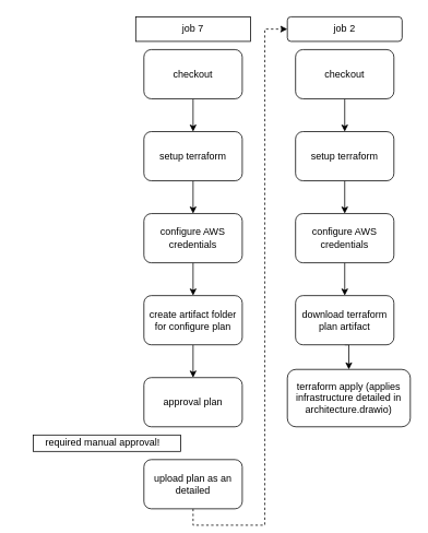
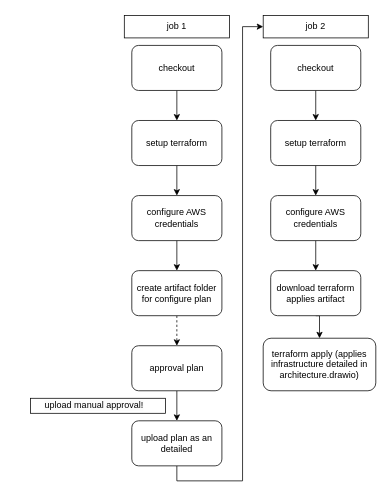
- <mxCell id="16" value="job 7" style="rounded=0;whiteSpace=wrap;html=1;" vertex="1" parent="1"><mxGeometry x="165" y="20" width="140" height="30" as="geometry" /></mxCell>
+ <mxCell id="16" value="job 1" style="rounded=0;whiteSpace=wrap;html=1;" vertex="1" parent="1"><mxGeometry x="165" y="20" width="140" height="30" as="geometry" /></mxCell>
- <mxCell id="17" value="job 2" style="whiteSpace=wrap;html=1;rounded=1;" vertex="1" parent="1"><mxGeometry x="350" y="20" width="140" height="30" as="geometry" /></mxCell>
+ <mxCell id="17" value="job 2" style="rounded=0;whiteSpace=wrap;html=1;" vertex="1" parent="1"><mxGeometry x="350" y="20" width="140" height="30" as="geometry" /></mxCell>
- <mxCell id="12" style="edgeStyle=orthogonalEdgeStyle;rounded=0;orthogonalLoop=1;jettySize=auto;html=1;exitX=0.5;exitY=1;exitDx=0;exitDy=0;entryX=0;entryY=0.5;entryDx=0;entryDy=0;dashed=1;" edge="1" parent="1" source="13" target="17"><mxGeometry relative="1" as="geometry"><mxPoint x="250" y="680" as="targetPoint" /></mxGeometry></mxCell>
+ <mxCell id="12" style="edgeStyle=orthogonalEdgeStyle;rounded=0;orthogonalLoop=1;jettySize=auto;html=1;exitX=0.5;exitY=1;exitDx=0;exitDy=0;entryX=0;entryY=0.5;entryDx=0;entryDy=0;" edge="1" parent="1" source="13" target="17"><mxGeometry relative="1" as="geometry"><mxPoint x="250" y="680" as="targetPoint" /></mxGeometry></mxCell>
- <mxCell id="25" value="download terraform plan artifact" style="rounded=1;whiteSpace=wrap;html=1;" vertex="1" parent="1"><mxGeometry x="360" y="360" width="120" height="60" as="geometry" /></mxCell>
+ <mxCell id="25" value="download terraform applies artifact" style="rounded=1;whiteSpace=wrap;html=1;" vertex="1" parent="1"><mxGeometry x="360" y="360" width="120" height="60" as="geometry" /></mxCell>
- <mxCell id="8" style="edgeStyle=orthogonalEdgeStyle;rounded=0;orthogonalLoop=1;jettySize=auto;html=1;exitX=0.5;exitY=1;exitDx=0;exitDy=0;" edge="1" parent="1" source="9" target="11"><mxGeometry relative="1" as="geometry" /></mxCell>
+ <mxCell id="8" style="edgeStyle=orthogonalEdgeStyle;rounded=0;orthogonalLoop=1;jettySize=auto;html=1;exitX=0.5;exitY=1;exitDx=0;exitDy=0;dashed=1;" edge="1" parent="1" source="9" target="11"><mxGeometry relative="1" as="geometry" /></mxCell>
- <mxCell id="15" value="&#10;&lt;br style=&quot;--tw-border-spacing-x: 0; --tw-border-spacing-y: 0; --tw-translate-x: 0; --tw-translate-y: 0; --tw-rotate: 0; --tw-skew-x: 0; --tw-skew-y: 0; --tw-scale-x: 1; --tw-scale-y: 1; --tw-pan-x: ; --tw-pan-y: ; --tw-pinch-zoom: ; --tw-scroll-snap-strictness: proximity; --tw-ordinal: ; --tw-slashed-zero: ; --tw-numeric-figure: ; --tw-numeric-spacing: ; --tw-numeric-fraction: ; --tw-ring-inset: ; --tw-ring-offset-width: 0px; --tw-ring-offset-color: #fff; --tw-ring-color: rgb(59 130 246 / 0.5); --tw-ring-offset-shadow: 0 0 #0000; --tw-ring-shadow: 0 0 #0000; --tw-shadow: 0 0 #0000; --tw-shadow-colored: 0 0 #0000; --tw-blur: ; --tw-brightness: ; --tw-contrast: ; --tw-grayscale: ; --tw-hue-rotate: ; --tw-invert: ; --tw-saturate: ; --tw-sepia: ; --tw-drop-shadow: ; --tw-backdrop-blur: ; --tw-backdrop-brightness: ; --tw-backdrop-contrast: ; --tw-backdrop-grayscale: ; --tw-backdrop-hue-rotate: ; --tw-backdrop-invert: ; --tw-backdrop-opacity: ; --tw-backdrop-saturate: ; --tw-backdrop-sepia: ; border-color: var(--border-color); color: rgb(0, 0, 0); font-family: Helvetica; font-size: 12px; font-style: normal; font-variant-ligatures: normal; font-variant-caps: normal; font-weight: 400; letter-spacing: normal; orphans: 2; text-align: center; text-indent: 0px; text-transform: none; widows: 2; word-spacing: 0px; -webkit-text-stroke-width: 0px; background-color: rgb(251, 251, 251); text-decoration-thickness: initial; text-decoration-style: initial; text-decoration-color: initial;&quot;&gt;&lt;span style=&quot;--tw-border-spacing-x: 0; --tw-border-spacing-y: 0; --tw-translate-x: 0; --tw-translate-y: 0; --tw-rotate: 0; --tw-skew-x: 0; --tw-skew-y: 0; --tw-scale-x: 1; --tw-scale-y: 1; --tw-pan-x: ; --tw-pan-y: ; --tw-pinch-zoom: ; --tw-scroll-snap-strictness: proximity; --tw-ordinal: ; --tw-slashed-zero: ; --tw-numeric-figure: ; --tw-numeric-spacing: ; --tw-numeric-fraction: ; --tw-ring-inset: ; --tw-ring-offset-width: 0px; --tw-ring-offset-color: #fff; --tw-ring-color: rgb(59 130 246 / 0.5); --tw-ring-offset-shadow: 0 0 #0000; --tw-ring-shadow: 0 0 #0000; --tw-shadow: 0 0 #0000; --tw-shadow-colored: 0 0 #0000; --tw-blur: ; --tw-brightness: ; --tw-contrast: ; --tw-grayscale: ; --tw-hue-rotate: ; --tw-invert: ; --tw-saturate: ; --tw-sepia: ; --tw-drop-shadow: ; --tw-backdrop-blur: ; --tw-backdrop-brightness: ; --tw-backdrop-contrast: ; --tw-backdrop-grayscale: ; --tw-backdrop-hue-rotate: ; --tw-backdrop-invert: ; --tw-backdrop-opacity: ; --tw-backdrop-saturate: ; --tw-backdrop-sepia: ; border-color: var(--border-color); color: rgb(0, 0, 0); font-family: Helvetica; font-size: 12px; font-style: normal; font-variant-ligatures: normal; font-variant-caps: normal; font-weight: 400; letter-spacing: normal; orphans: 2; text-align: center; text-indent: 0px; text-transform: none; widows: 2; word-spacing: 0px; -webkit-text-stroke-width: 0px; text-decoration-thickness: initial; text-decoration-style: initial; text-decoration-color: initial; background-color: rgb(251, 251, 251); float: none; display: inline !important;&quot;&gt;required manual approval!&lt;/span&gt;&lt;br style=&quot;--tw-border-spacing-x: 0; --tw-border-spacing-y: 0; --tw-translate-x: 0; --tw-translate-y: 0; --tw-rotate: 0; --tw-skew-x: 0; --tw-skew-y: 0; --tw-scale-x: 1; --tw-scale-y: 1; --tw-pan-x: ; --tw-pan-y: ; --tw-pinch-zoom: ; --tw-scroll-snap-strictness: proximity; --tw-ordinal: ; --tw-slashed-zero: ; --tw-numeric-figure: ; --tw-numeric-spacing: ; --tw-numeric-fraction: ; --tw-ring-inset: ; --tw-ring-offset-width: 0px; --tw-ring-offset-color: #fff; --tw-ring-color: rgb(59 130 246 / 0.5); --tw-ring-offset-shadow: 0 0 #0000; --tw-ring-shadow: 0 0 #0000; --tw-shadow: 0 0 #0000; --tw-shadow-colored: 0 0 #0000; --tw-blur: ; --tw-brightness: ; --tw-contrast: ; --tw-grayscale: ; --tw-hue-rotate: ; --tw-invert: ; --tw-saturate: ; --tw-sepia: ; --tw-drop-shadow: ; --tw-backdrop-blur: ; --tw-backdrop-brightness: ; --tw-backdrop-contrast: ; --tw-backdrop-grayscale: ; --tw-backdrop-hue-rotate: ; --tw-backdrop-invert: ; --tw-backdrop-opacity: ; --tw-backdrop-saturate: ; --tw-backdrop-sepia: ; border-color: var(--border-color); color: rgb(0, 0, 0); font-family: Helvetica; font-size: 12px; font-style: normal; font-variant-ligatures: normal; font-variant-caps: normal; font-weight: 400; letter-spacing: normal; orphans: 2; text-align: center; text-indent: 0px; text-transform: none; widows: 2; word-spacing: 0px; -webkit-text-stroke-width: 0px; background-color: rgb(251, 251, 251); text-decoration-thickness: initial; text-decoration-style: initial; text-decoration-color: initial;&quot;&gt;&#10;&#10;" style="text;html=1;strokeColor=none;fillColor=none;align=center;verticalAlign=middle;whiteSpace=wrap;rounded=0;" vertex="1" parent="1"><mxGeometry x="20" y="525" width="210" height="30" as="geometry" /></mxCell>
+ <mxCell id="15" value="&#10;&lt;br style=&quot;--tw-border-spacing-x: 0; --tw-border-spacing-y: 0; --tw-translate-x: 0; --tw-translate-y: 0; --tw-rotate: 0; --tw-skew-x: 0; --tw-skew-y: 0; --tw-scale-x: 1; --tw-scale-y: 1; --tw-pan-x: ; --tw-pan-y: ; --tw-pinch-zoom: ; --tw-scroll-snap-strictness: proximity; --tw-ordinal: ; --tw-slashed-zero: ; --tw-numeric-figure: ; --tw-numeric-spacing: ; --tw-numeric-fraction: ; --tw-ring-inset: ; --tw-ring-offset-width: 0px; --tw-ring-offset-color: #fff; --tw-ring-color: rgb(59 130 246 / 0.5); --tw-ring-offset-shadow: 0 0 #0000; --tw-ring-shadow: 0 0 #0000; --tw-shadow: 0 0 #0000; --tw-shadow-colored: 0 0 #0000; --tw-blur: ; --tw-brightness: ; --tw-contrast: ; --tw-grayscale: ; --tw-hue-rotate: ; --tw-invert: ; --tw-saturate: ; --tw-sepia: ; --tw-drop-shadow: ; --tw-backdrop-blur: ; --tw-backdrop-brightness: ; --tw-backdrop-contrast: ; --tw-backdrop-grayscale: ; --tw-backdrop-hue-rotate: ; --tw-backdrop-invert: ; --tw-backdrop-opacity: ; --tw-backdrop-saturate: ; --tw-backdrop-sepia: ; border-color: var(--border-color); color: rgb(0, 0, 0); font-family: Helvetica; font-size: 12px; font-style: normal; font-variant-ligatures: normal; font-variant-caps: normal; font-weight: 400; letter-spacing: normal; orphans: 2; text-align: center; text-indent: 0px; text-transform: none; widows: 2; word-spacing: 0px; -webkit-text-stroke-width: 0px; background-color: rgb(251, 251, 251); text-decoration-thickness: initial; text-decoration-style: initial; text-decoration-color: initial;&quot;&gt;&lt;span style=&quot;--tw-border-spacing-x: 0; --tw-border-spacing-y: 0; --tw-translate-x: 0; --tw-translate-y: 0; --tw-rotate: 0; --tw-skew-x: 0; --tw-skew-y: 0; --tw-scale-x: 1; --tw-scale-y: 1; --tw-pan-x: ; --tw-pan-y: ; --tw-pinch-zoom: ; --tw-scroll-snap-strictness: proximity; --tw-ordinal: ; --tw-slashed-zero: ; --tw-numeric-figure: ; --tw-numeric-spacing: ; --tw-numeric-fraction: ; --tw-ring-inset: ; --tw-ring-offset-width: 0px; --tw-ring-offset-color: #fff; --tw-ring-color: rgb(59 130 246 / 0.5); --tw-ring-offset-shadow: 0 0 #0000; --tw-ring-shadow: 0 0 #0000; --tw-shadow: 0 0 #0000; --tw-shadow-colored: 0 0 #0000; --tw-blur: ; --tw-brightness: ; --tw-contrast: ; --tw-grayscale: ; --tw-hue-rotate: ; --tw-invert: ; --tw-saturate: ; --tw-sepia: ; --tw-drop-shadow: ; --tw-backdrop-blur: ; --tw-backdrop-brightness: ; --tw-backdrop-contrast: ; --tw-backdrop-grayscale: ; --tw-backdrop-hue-rotate: ; --tw-backdrop-invert: ; --tw-backdrop-opacity: ; --tw-backdrop-saturate: ; --tw-backdrop-sepia: ; border-color: var(--border-color); color: rgb(0, 0, 0); font-family: Helvetica; font-size: 12px; font-style: normal; font-variant-ligatures: normal; font-variant-caps: normal; font-weight: 400; letter-spacing: normal; orphans: 2; text-align: center; text-indent: 0px; text-transform: none; widows: 2; word-spacing: 0px; -webkit-text-stroke-width: 0px; text-decoration-thickness: initial; text-decoration-style: initial; text-decoration-color: initial; background-color: rgb(251, 251, 251); float: none; display: inline !important;&quot;&gt;upload manual approval!&lt;/span&gt;&lt;br style=&quot;--tw-border-spacing-x: 0; --tw-border-spacing-y: 0; --tw-translate-x: 0; --tw-translate-y: 0; --tw-rotate: 0; --tw-skew-x: 0; --tw-skew-y: 0; --tw-scale-x: 1; --tw-scale-y: 1; --tw-pan-x: ; --tw-pan-y: ; --tw-pinch-zoom: ; --tw-scroll-snap-strictness: proximity; --tw-ordinal: ; --tw-slashed-zero: ; --tw-numeric-figure: ; --tw-numeric-spacing: ; --tw-numeric-fraction: ; --tw-ring-inset: ; --tw-ring-offset-width: 0px; --tw-ring-offset-color: #fff; --tw-ring-color: rgb(59 130 246 / 0.5); --tw-ring-offset-shadow: 0 0 #0000; --tw-ring-shadow: 0 0 #0000; --tw-shadow: 0 0 #0000; --tw-shadow-colored: 0 0 #0000; --tw-blur: ; --tw-brightness: ; --tw-contrast: ; --tw-grayscale: ; --tw-hue-rotate: ; --tw-invert: ; --tw-saturate: ; --tw-sepia: ; --tw-drop-shadow: ; --tw-backdrop-blur: ; --tw-backdrop-brightness: ; --tw-backdrop-contrast: ; --tw-backdrop-grayscale: ; --tw-backdrop-hue-rotate: ; --tw-backdrop-invert: ; --tw-backdrop-opacity: ; --tw-backdrop-saturate: ; --tw-backdrop-sepia: ; border-color: var(--border-color); color: rgb(0, 0, 0); font-family: Helvetica; font-size: 12px; font-style: normal; font-variant-ligatures: normal; font-variant-caps: normal; font-weight: 400; letter-spacing: normal; orphans: 2; text-align: center; text-indent: 0px; text-transform: none; widows: 2; word-spacing: 0px; -webkit-text-stroke-width: 0px; background-color: rgb(251, 251, 251); text-decoration-thickness: initial; text-decoration-style: initial; text-decoration-color: initial;&quot;&gt;&#10;&#10;" style="text;html=1;strokeColor=none;fillColor=none;align=center;verticalAlign=middle;whiteSpace=wrap;rounded=0;" vertex="1" parent="1"><mxGeometry x="20" y="525" width="210" height="30" as="geometry" /></mxCell>
+ <mxCell id="10" style="edgeStyle=orthogonalEdgeStyle;rounded=0;orthogonalLoop=1;jettySize=auto;html=1;exitX=0.5;exitY=1;exitDx=0;exitDy=0;entryX=0.5;entryY=0;entryDx=0;entryDy=0;" edge="1" parent="1" source="11" target="13"><mxGeometry relative="1" as="geometry" /></mxCell>
